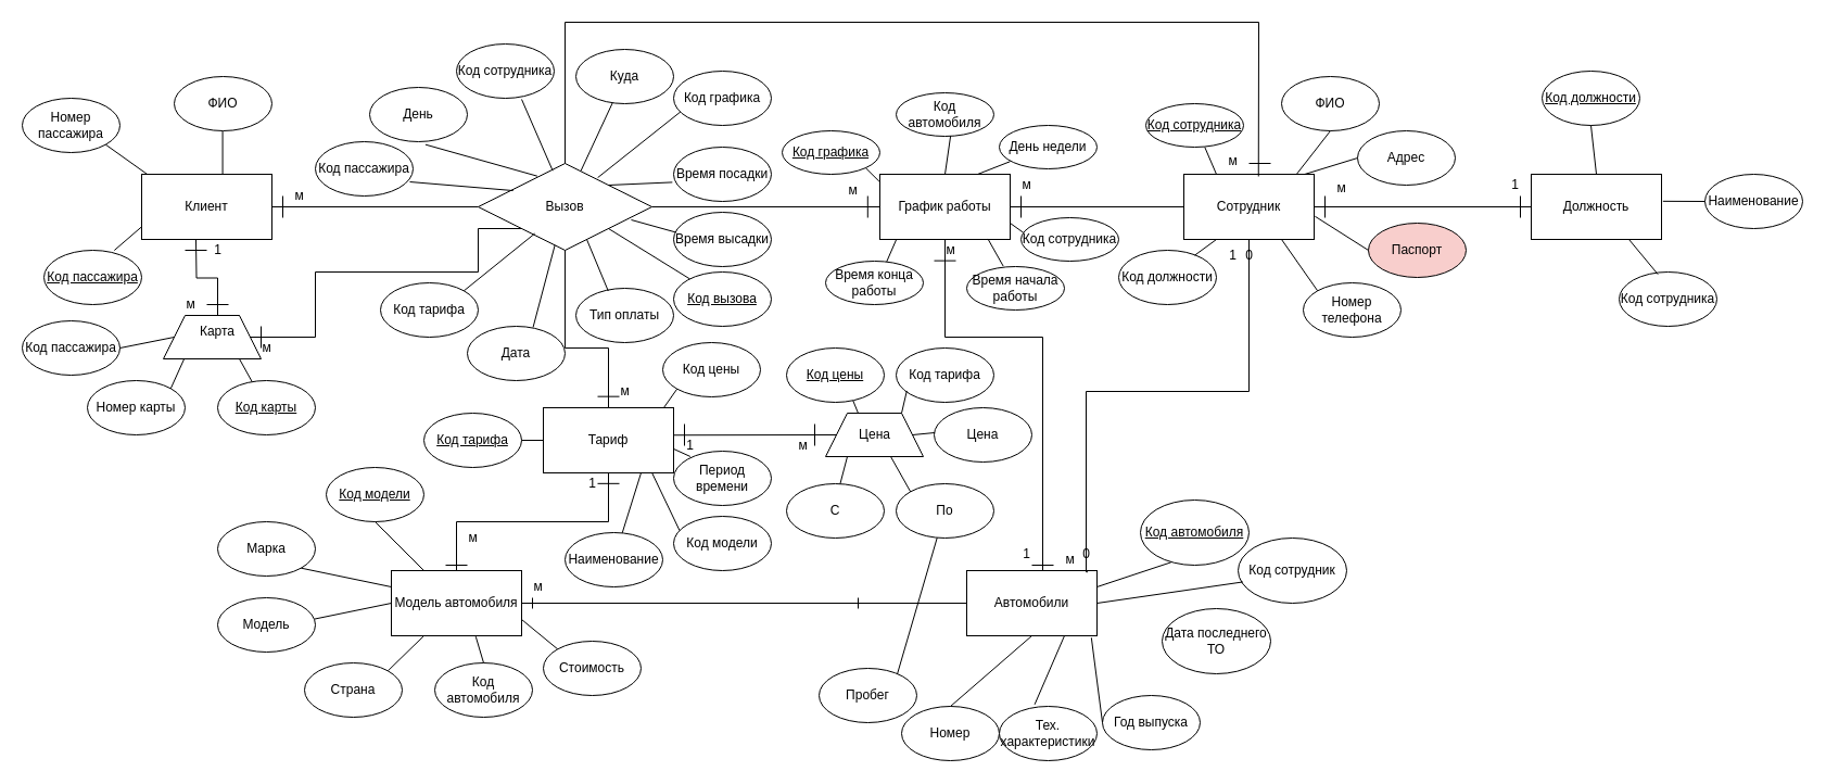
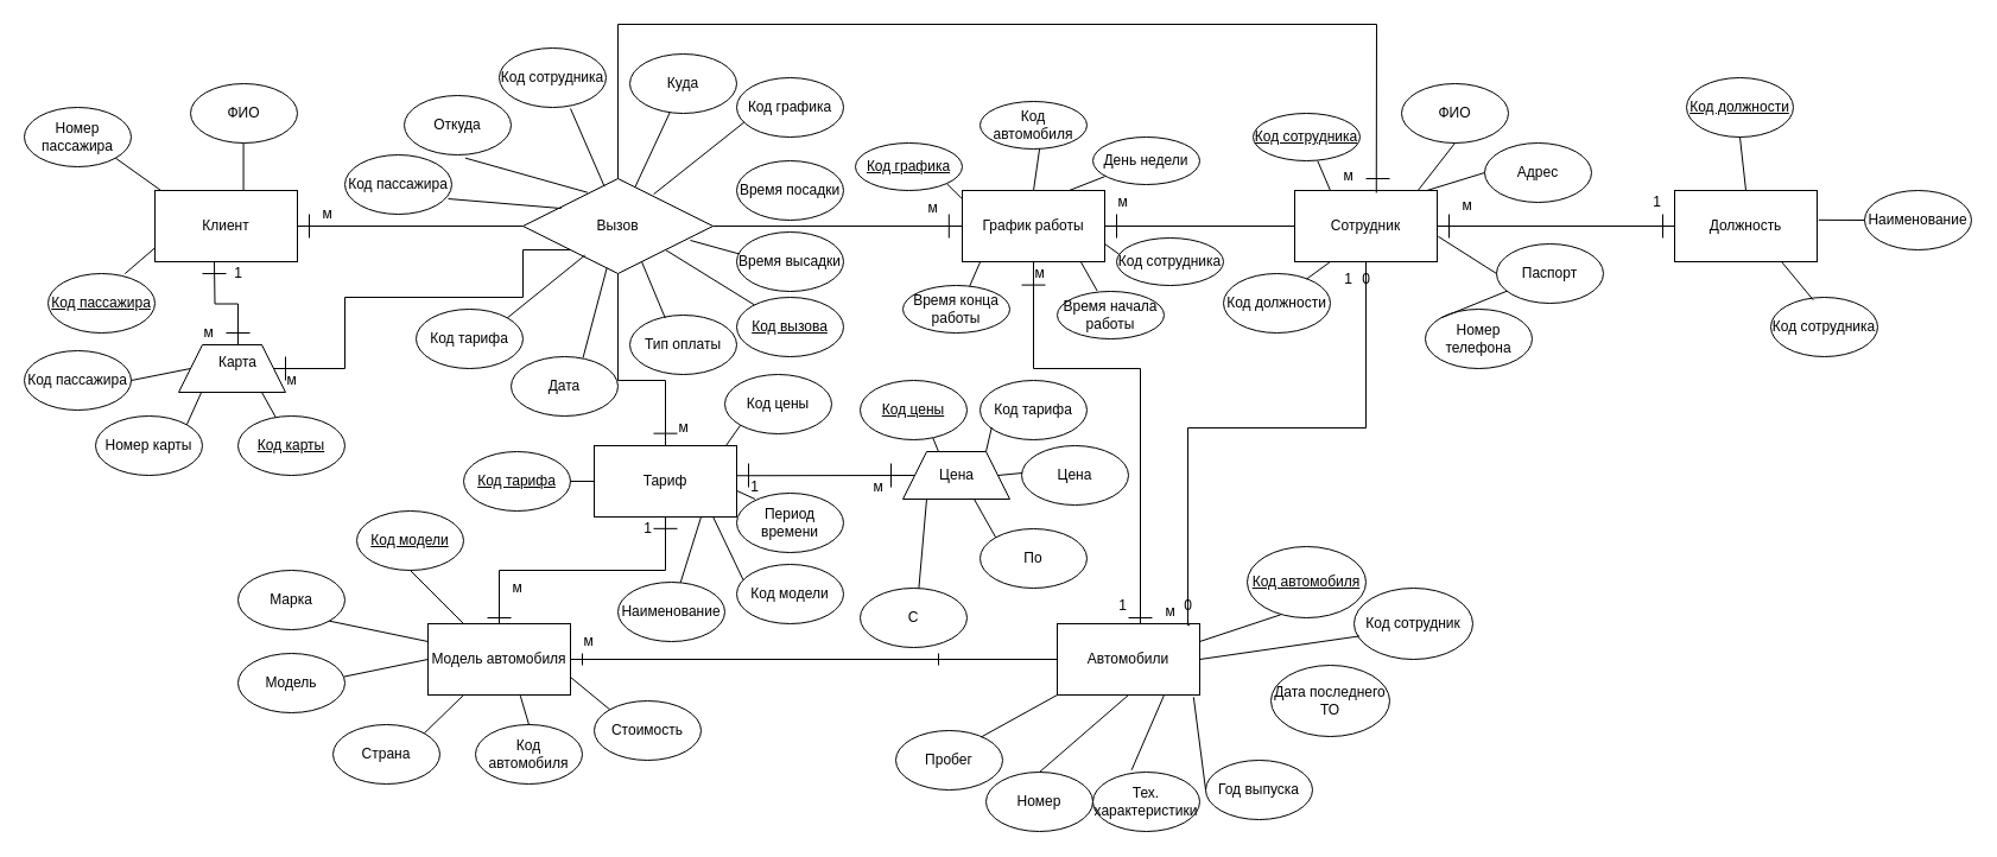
- <mxCell id="32" value="День" style="ellipse;whiteSpace=wrap;html=1;" parent="1" vertex="1"><mxGeometry x="340" y="80" width="90" height="50" as="geometry" /></mxCell>
+ <mxCell id="32" value="Откуда" style="ellipse;whiteSpace=wrap;html=1;" parent="1" vertex="1"><mxGeometry x="340" y="80" width="90" height="50" as="geometry" /></mxCell>
- <mxCell id="75" value="" style="endArrow=none;html=1;rounded=0;entryX=-0.013;entryY=0.648;entryDx=0;entryDy=0;entryPerimeter=0;exitX=1;exitY=0;exitDx=0;exitDy=0;" parent="1" source="4" target="74" edge="1"><mxGeometry width="50" height="50" relative="1" as="geometry"><mxPoint x="550" y="205" as="sourcePoint" /><mxPoint x="600" y="155" as="targetPoint" /></mxGeometry></mxCell>
- <mxCell id="8" value="Паспорт" style="ellipse;whiteSpace=wrap;html=1;fillColor=#f8cecc;" parent="1" vertex="1"><mxGeometry x="1260" y="205" width="90" height="50" as="geometry" /></mxCell>
+ <mxCell id="8" value="Паспорт" style="ellipse;whiteSpace=wrap;html=1;" parent="1" vertex="1"><mxGeometry x="1260" y="205" width="90" height="50" as="geometry" /></mxCell>
- <mxCell id="18" value="" style="endArrow=none;html=1;rounded=0;entryX=0.75;entryY=1;entryDx=0;entryDy=0;exitX=0;exitY=0;exitDx=0;exitDy=0;" parent="1" source="6" target="3" edge="1"><mxGeometry width="50" height="50" relative="1" as="geometry"><mxPoint x="1090" y="290" as="sourcePoint" /><mxPoint x="1140" y="240" as="targetPoint" /></mxGeometry></mxCell>
+ <mxCell id="18" value="" style="endArrow=none;html=1;rounded=0;exitX=0;exitY=0;exitDx=0;exitDy=0;" parent="1" source="6" target="8" edge="1"><mxGeometry width="50" height="50" relative="1" as="geometry"><mxPoint x="1090" y="290" as="sourcePoint" /><mxPoint x="1140" y="240" as="targetPoint" /></mxGeometry></mxCell>
- <mxCell id="162" value="С" style="ellipse;whiteSpace=wrap;html=1;" parent="1" vertex="1"><mxGeometry x="724" y="445" width="90" height="50" as="geometry" /></mxCell>
+ <mxCell id="162" value="С" style="ellipse;whiteSpace=wrap;html=1;" parent="1" vertex="1"><mxGeometry x="724" y="495" width="90" height="50" as="geometry" /></mxCell>
- <mxCell id="22" value="" style="endArrow=none;html=1;rounded=0;exitX=0.8;exitY=0.108;exitDx=0;exitDy=0;exitPerimeter=0;" parent="1" source="15" target="163" edge="1"><mxGeometry width="50" height="50" relative="1" as="geometry"><mxPoint x="710" y="560" as="sourcePoint" /><mxPoint x="760" y="510" as="targetPoint" /></mxGeometry></mxCell>
+ <mxCell id="22" value="" style="endArrow=none;html=1;rounded=0;entryX=0;entryY=1;entryDx=0;entryDy=0;exitX=0.8;exitY=0.108;exitDx=0;exitDy=0;exitPerimeter=0;" parent="1" source="15" target="2" edge="1"><mxGeometry width="50" height="50" relative="1" as="geometry"><mxPoint x="710" y="560" as="sourcePoint" /><mxPoint x="760" y="510" as="targetPoint" /></mxGeometry></mxCell>
